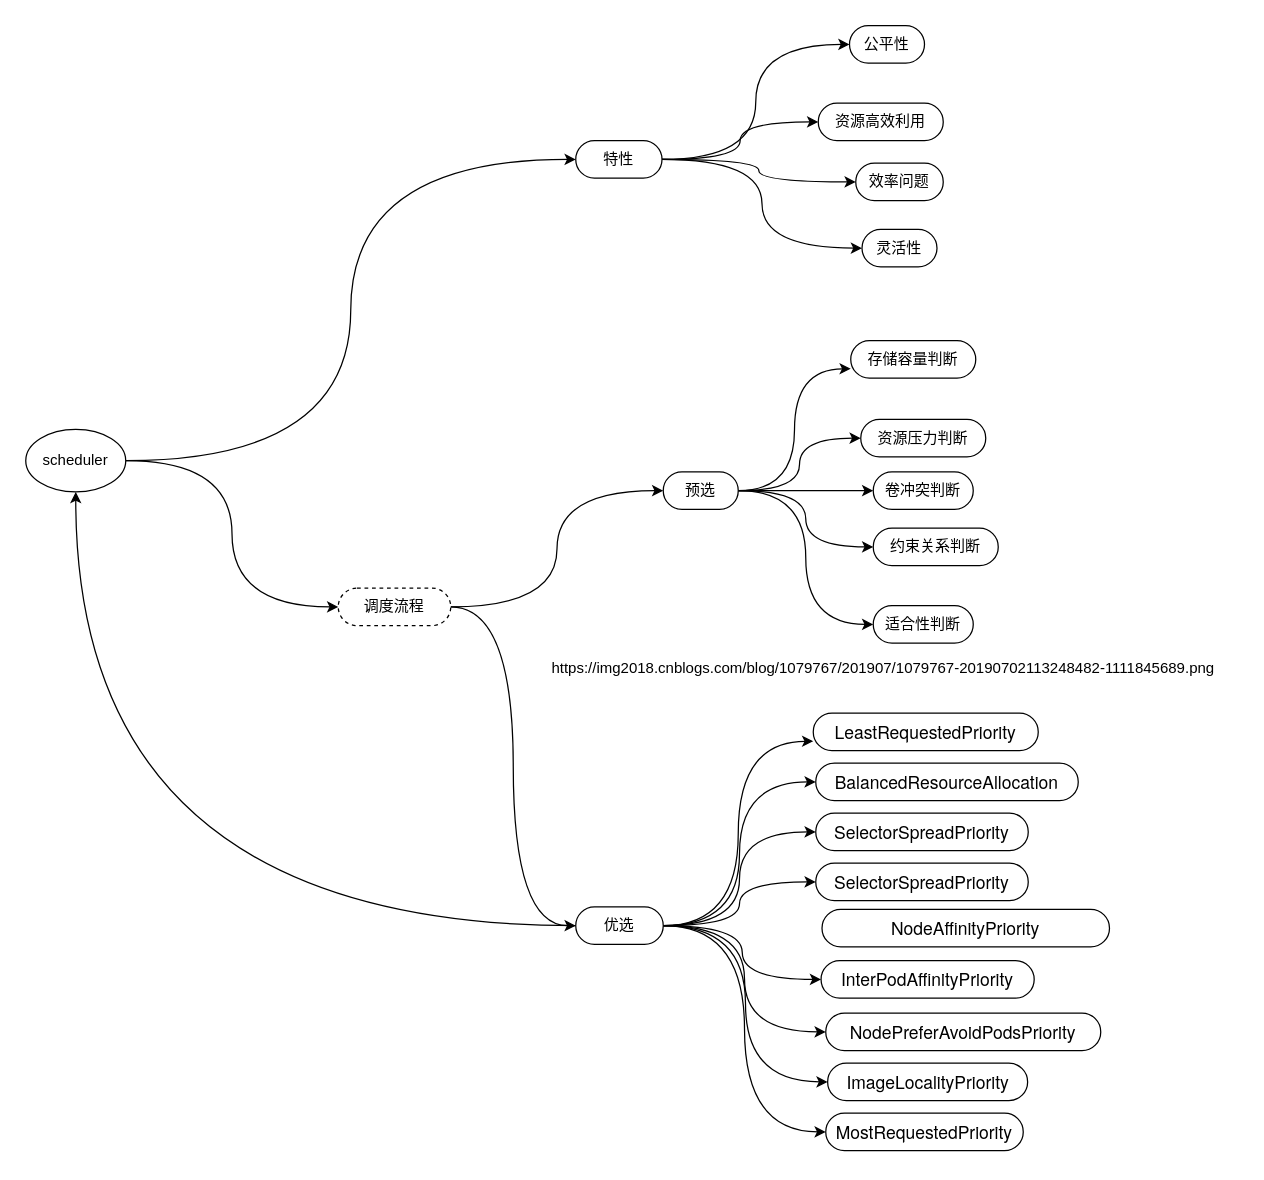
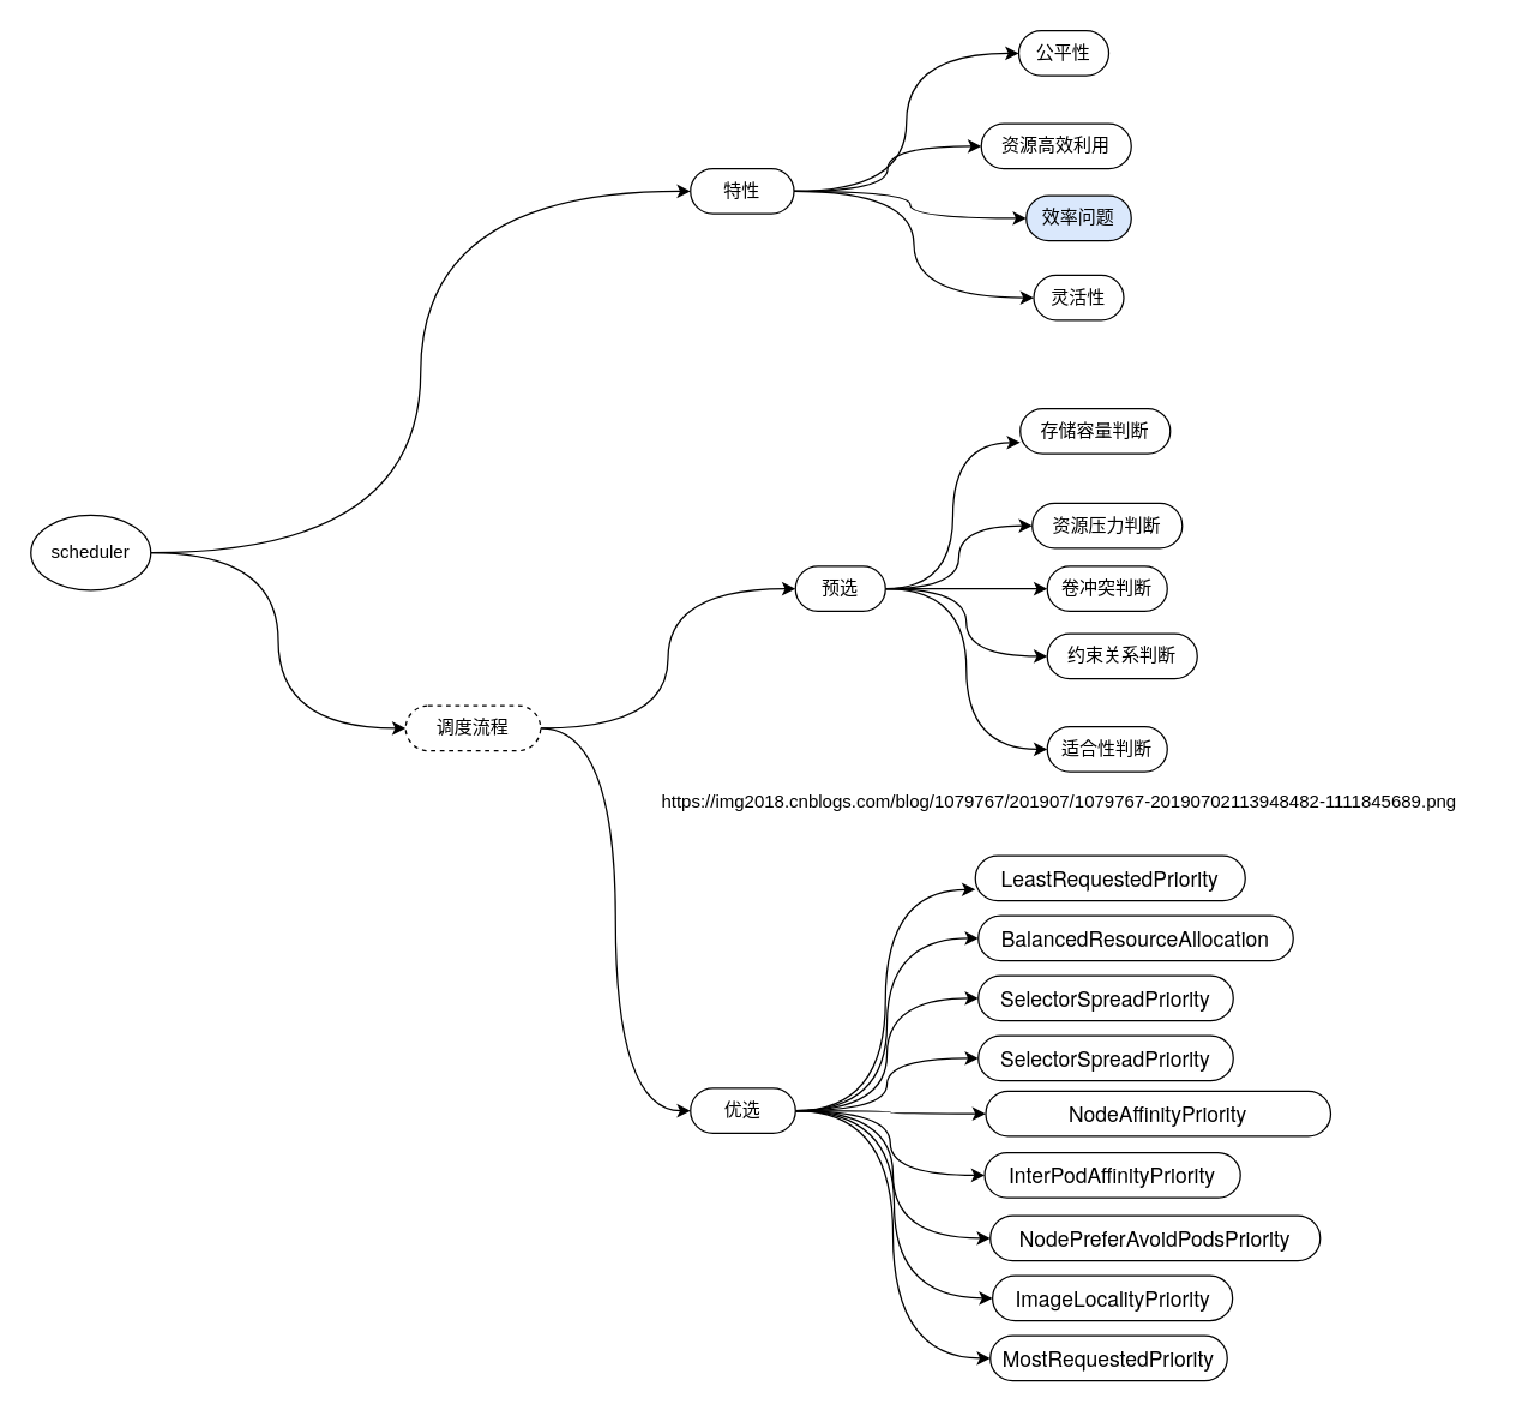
- <mxCell id="14" value="效率问题" style="whiteSpace=wrap;html=1;rounded=1;arcSize=50;align=center;verticalAlign=middle;collapsible=0;container=1;recursiveResize=0;strokeWidth=1;autosize=1;spacing=4;" vertex="1" parent="1"><mxGeometry x="684" y="130" width="70" height="30" as="geometry" /></mxCell>
+ <mxCell id="14" value="效率问题" style="whiteSpace=wrap;html=1;rounded=1;arcSize=50;align=center;verticalAlign=middle;collapsible=0;container=1;recursiveResize=0;strokeWidth=1;autosize=1;spacing=4;fillColor=#dae8fc;" vertex="1" parent="1"><mxGeometry x="684" y="130" width="70" height="30" as="geometry" /></mxCell>
- <mxCell id="47" value="https://img2018.cnblogs.com/blog/1079767/201907/1079767-20190702113248482-1111845689.png" style="text;html=1;" vertex="1" parent="1"><mxGeometry x="439" y="520" width="550" height="20" as="geometry" /></mxCell>
+ <mxCell id="47" value="https://img2018.cnblogs.com/blog/1079767/201907/1079767-20190702113948482-1111845689.png" style="text;html=1;" vertex="1" parent="1"><mxGeometry x="439" y="520" width="550" height="20" as="geometry" /></mxCell>
- <mxCell id="27" style="edgeStyle=orthogonalEdgeStyle;curved=1;rounded=0;orthogonalLoop=1;jettySize=auto;html=1;" edge="1" parent="1" source="32" target="4"><mxGeometry relative="1" as="geometry" /></mxCell>
+ <mxCell id="27" style="edgeStyle=orthogonalEdgeStyle;curved=1;rounded=0;orthogonalLoop=1;jettySize=auto;html=1;entryX=0;entryY=0.5;entryDx=0;entryDy=0;" edge="1" parent="1" source="32" target="41"><mxGeometry relative="1" as="geometry" /></mxCell>
